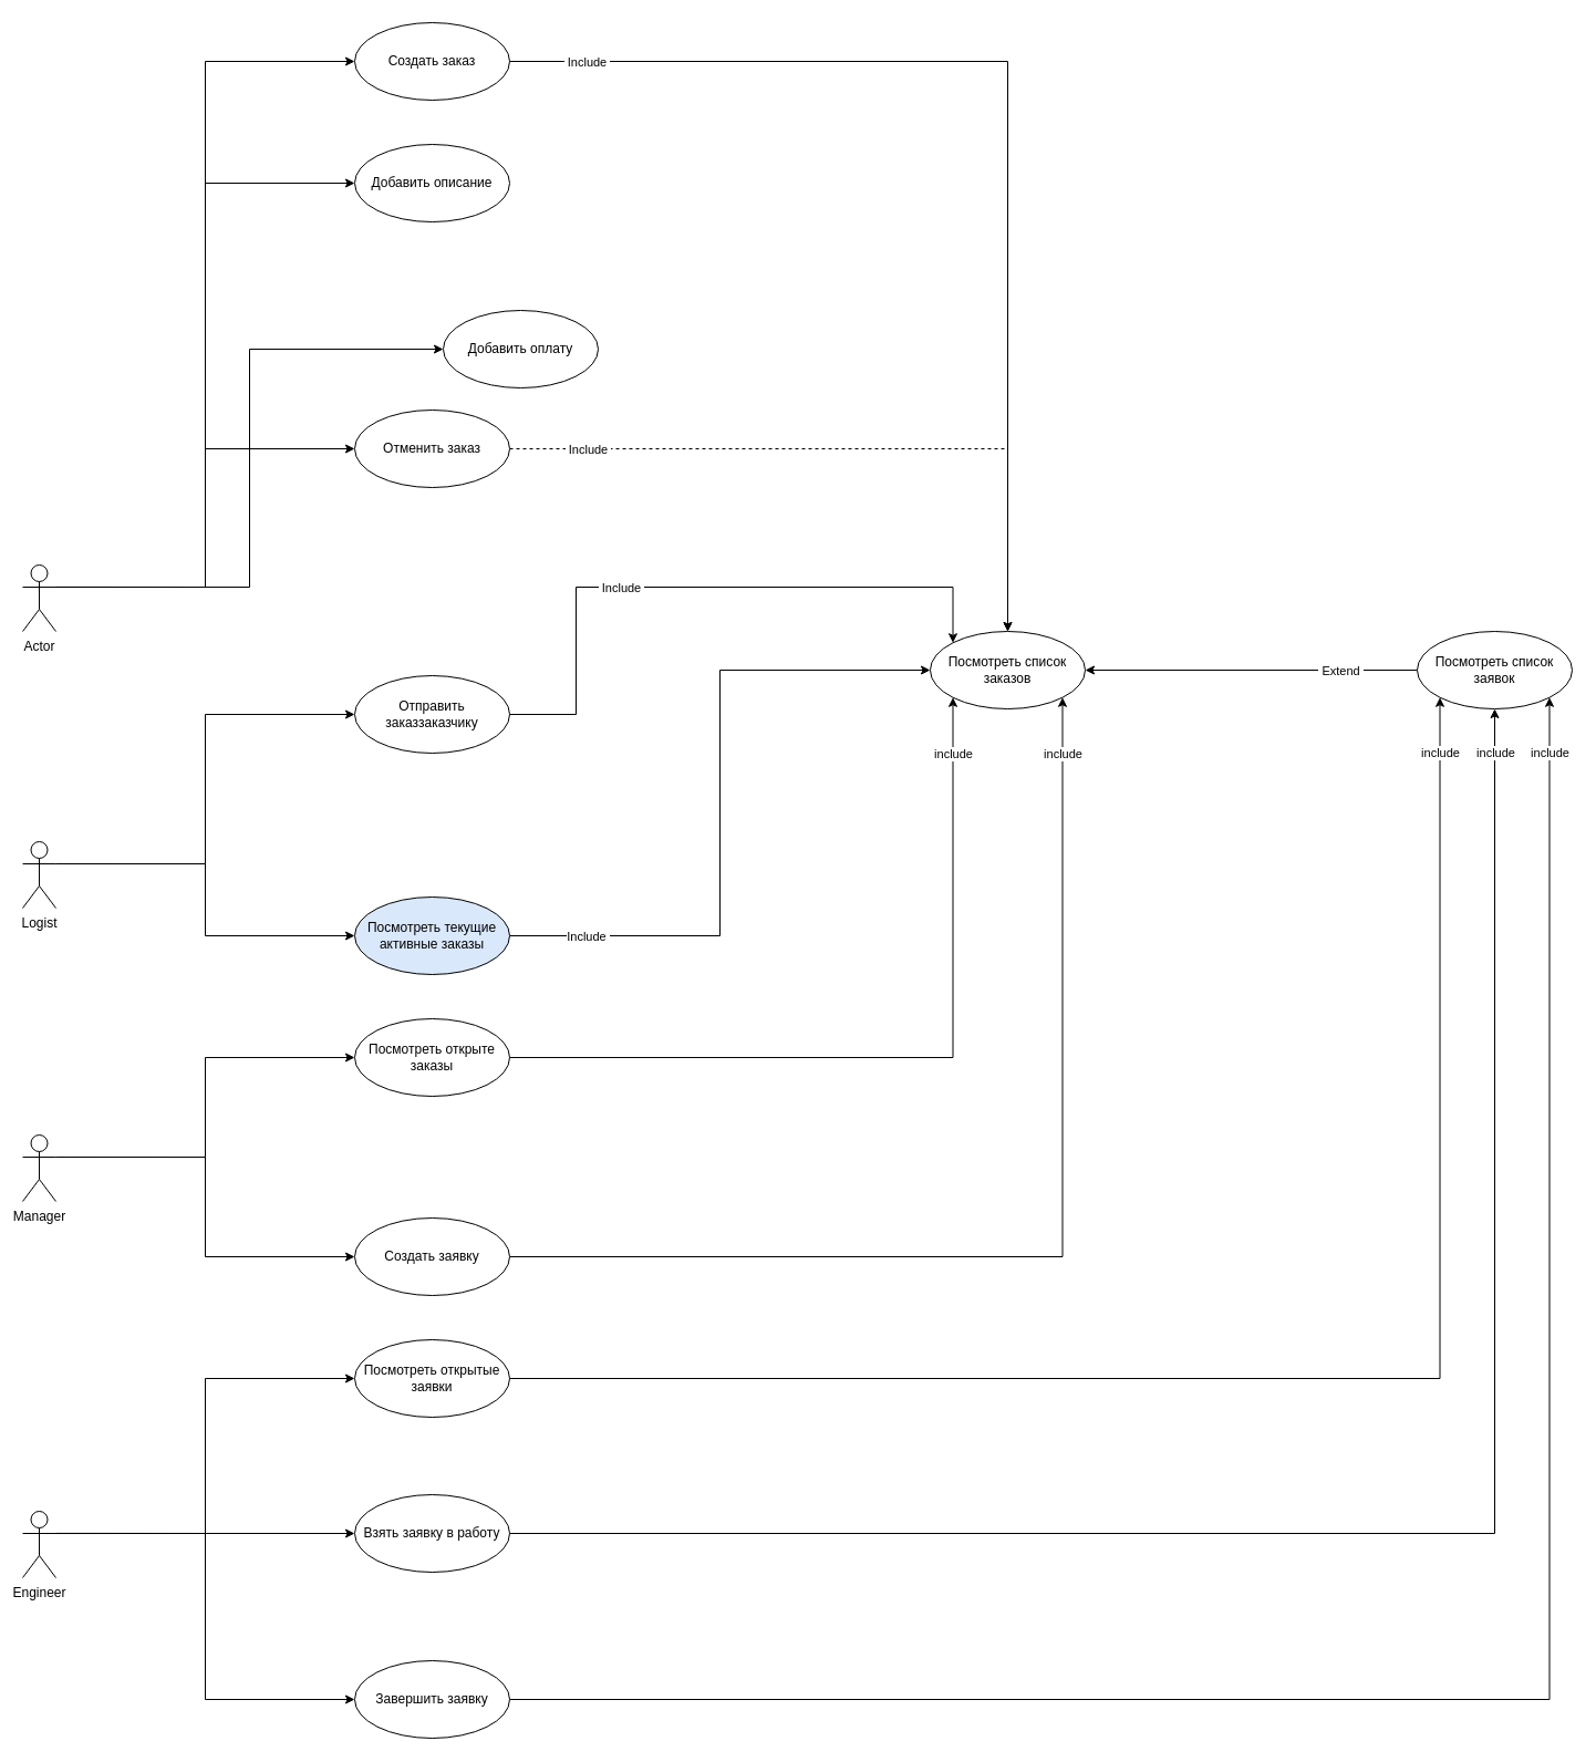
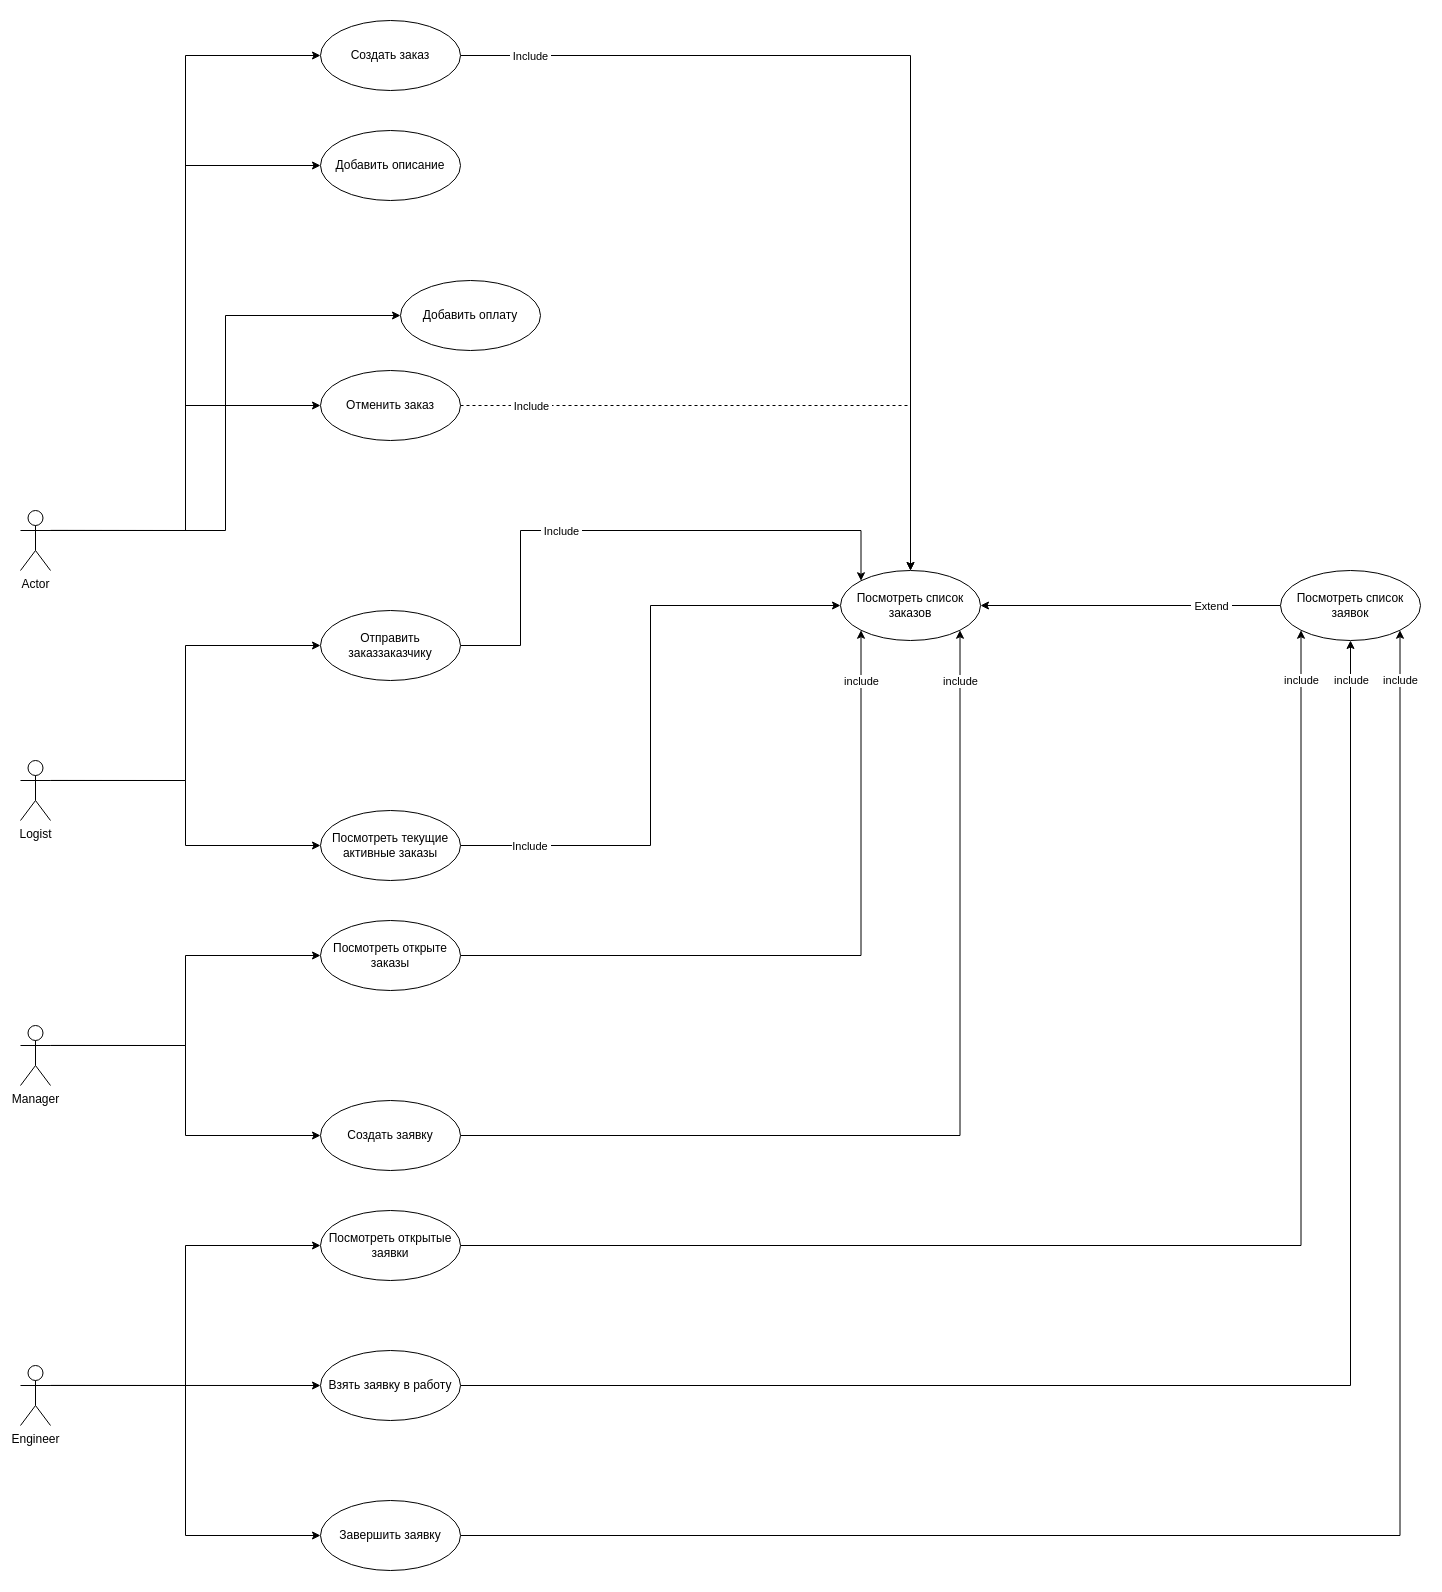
- <mxCell id="40" value="Посмотреть текущие активные заказы" style="ellipse;whiteSpace=wrap;html=1;fillColor=#dae8fc;" parent="1" vertex="1"><mxGeometry x="320" y="810" width="140" height="70" as="geometry" /></mxCell>
+ <mxCell id="40" value="Посмотреть текущие активные заказы" style="ellipse;whiteSpace=wrap;html=1;" parent="1" vertex="1"><mxGeometry x="320" y="810" width="140" height="70" as="geometry" /></mxCell>
